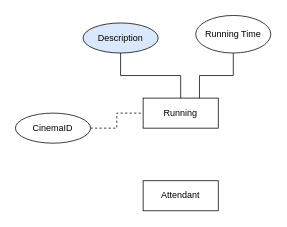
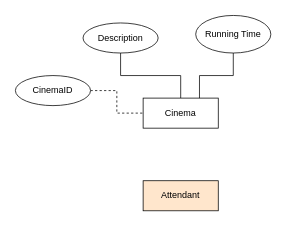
- <mxCell id="6" value="Description" style="ellipse;whiteSpace=wrap;html=1;align=center;fillColor=#dae8fc;" vertex="1" parent="1"><mxGeometry x="110" y="30" width="100" height="40" as="geometry" /></mxCell>
+ <mxCell id="6" value="Description" style="ellipse;whiteSpace=wrap;html=1;align=center;" vertex="1" parent="1"><mxGeometry x="110" y="30" width="100" height="40" as="geometry" /></mxCell>
- <mxCell id="3" value="Running" style="whiteSpace=wrap;html=1;" vertex="1" parent="1"><mxGeometry x="190" y="130" width="100" height="40" as="geometry" /></mxCell>
+ <mxCell id="3" value="Cinema" style="whiteSpace=wrap;html=1;" vertex="1" parent="1"><mxGeometry x="190" y="130" width="100" height="40" as="geometry" /></mxCell>
- <mxCell id="5" value="CinemaID" style="ellipse;whiteSpace=wrap;html=1;align=center;" vertex="1" parent="1"><mxGeometry x="20" y="150" width="100" height="40" as="geometry" /></mxCell>
+ <mxCell id="5" value="CinemaID" style="ellipse;whiteSpace=wrap;html=1;align=center;" vertex="1" parent="1"><mxGeometry x="20" y="100" width="100" height="40" as="geometry" /></mxCell>
- <mxCell id="9" value="&lt;div&gt;Attendant&lt;/div&gt;" style="whiteSpace=wrap;html=1;align=center;" vertex="1" parent="1"><mxGeometry x="190" y="240" width="100" height="40" as="geometry" /></mxCell>
+ <mxCell id="9" value="&lt;div&gt;Attendant&lt;/div&gt;" style="whiteSpace=wrap;html=1;align=center;fillColor=#ffe6cc;" vertex="1" parent="1"><mxGeometry x="190" y="240" width="100" height="40" as="geometry" /></mxCell>
